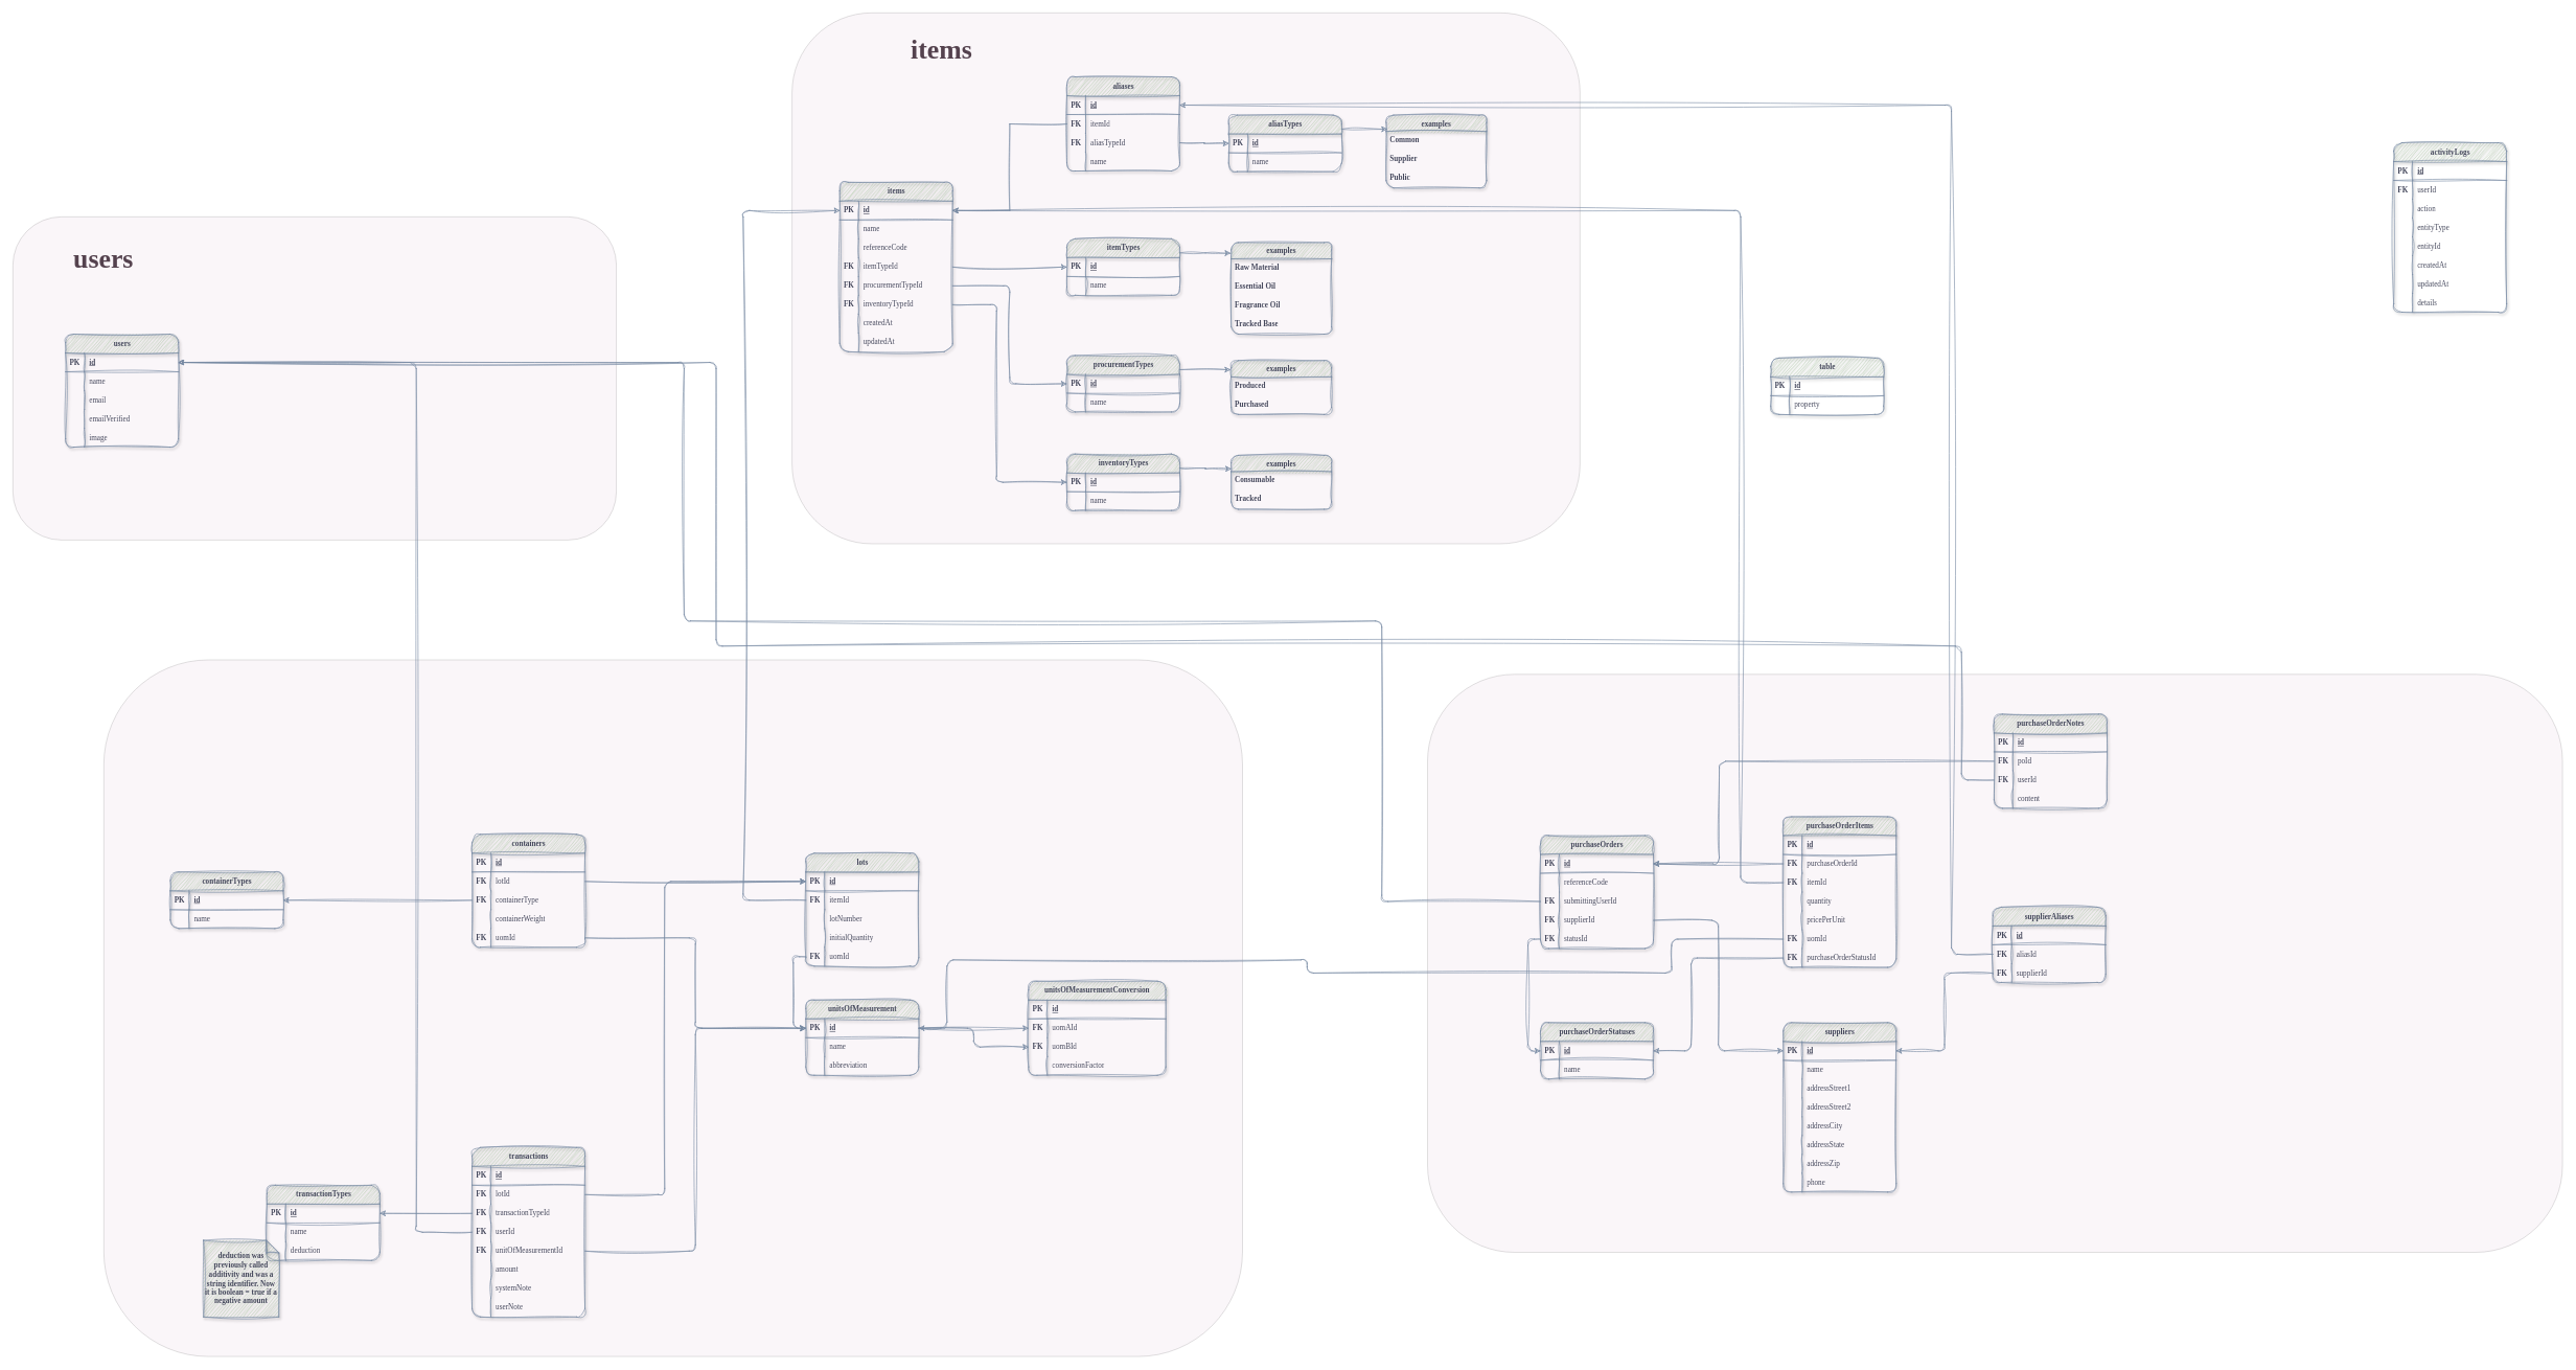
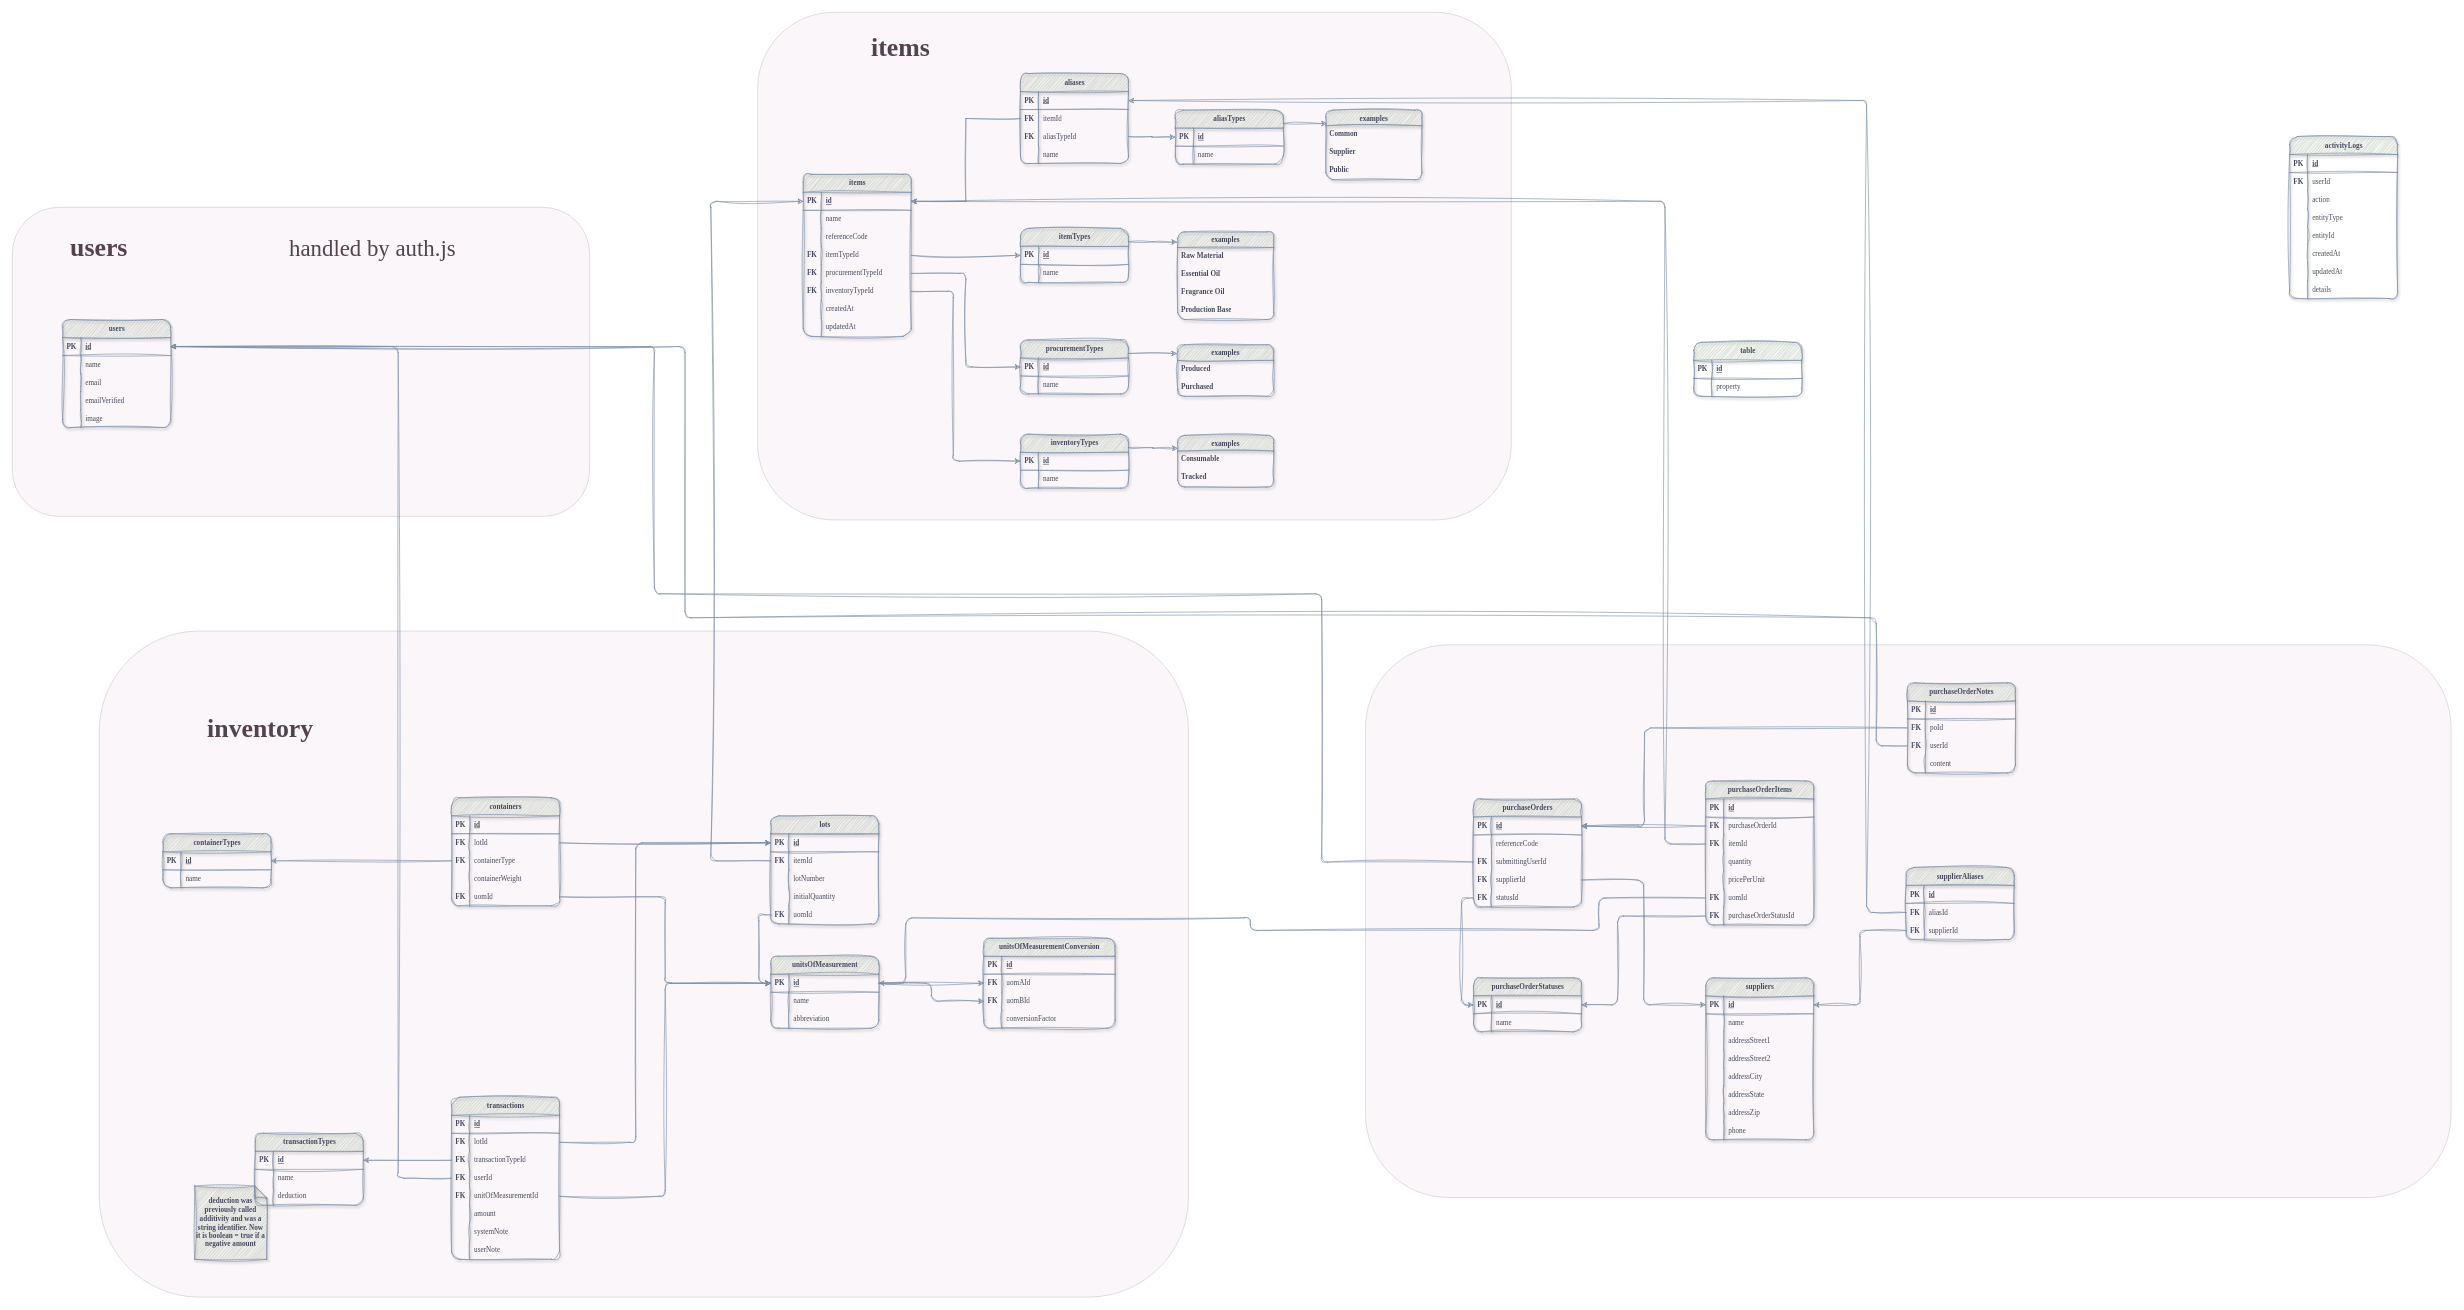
+ <mxCell id="211" value="&lt;font style=&quot;font-size: 38px; font-weight: normal;&quot;&gt;handled by auth.js&lt;/font&gt;" style="text;html=1;align=center;verticalAlign=middle;whiteSpace=wrap;rounded=0;fontFamily=Poppins;fontSize=43;fontStyle=1;fontColor=#54424E;" parent="1" vertex="1"><mxGeometry x="328" y="365" width="585" height="93" as="geometry" /></mxCell>
- <mxCell id="50" value="Tracked Base" style="text;strokeColor=none;fillColor=none;spacingLeft=4;spacingRight=4;overflow=hidden;rotatable=0;points=[[0,0.5],[1,0.5]];portConstraint=eastwest;fontSize=12;whiteSpace=wrap;html=1;fontFamily=Architects Daughter;fontSource=https%3A%2F%2Ffonts.googleapis.com%2Fcss%3Ffamily%3DArchitects%2BDaughter;fontColor=#46495D;fontStyle=1;" parent="46" vertex="1"><mxGeometry y="116" width="160" height="30" as="geometry" /></mxCell>
+ <mxCell id="50" value="Production Base" style="text;strokeColor=none;fillColor=none;spacingLeft=4;spacingRight=4;overflow=hidden;rotatable=0;points=[[0,0.5],[1,0.5]];portConstraint=eastwest;fontSize=12;whiteSpace=wrap;html=1;fontFamily=Architects Daughter;fontSource=https%3A%2F%2Ffonts.googleapis.com%2Fcss%3Ffamily%3DArchitects%2BDaughter;fontColor=#46495D;fontStyle=1;" parent="46" vertex="1"><mxGeometry y="116" width="160" height="30" as="geometry" /></mxCell>
+ <mxCell id="208" value="&lt;font style=&quot;font-size: 43px;&quot;&gt;inventory&lt;/font&gt;" style="text;html=1;align=center;verticalAlign=middle;whiteSpace=wrap;rounded=0;fontFamily=Poppins;fontSize=43;fontStyle=1;fontColor=#54424E;" parent="1" vertex="1"><mxGeometry x="298" y="1166" width="271" height="93" as="geometry" /></mxCell>
